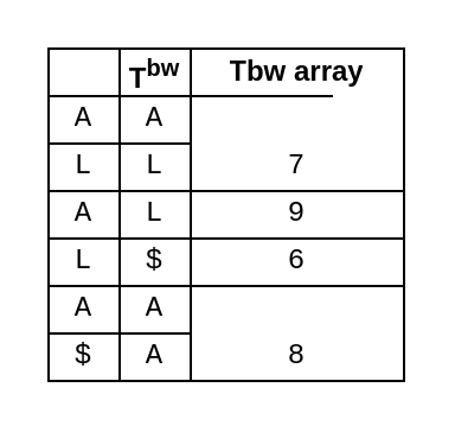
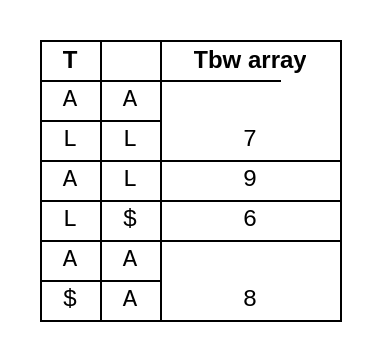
+ <mxCell id="4" value="T" style="shape=partialRectangle;html=1;whiteSpace=wrap;connectable=0;fillColor=none;top=0;left=0;bottom=0;right=0;overflow=hidden;fontStyle=1;direction=north;" vertex="1" parent="3"><mxGeometry width="30" height="20" as="geometry" /></mxCell>
- <mxCell id="5" value="T&lt;sup&gt;bw&lt;/sup&gt;" style="shape=partialRectangle;html=1;whiteSpace=wrap;connectable=0;fillColor=none;top=0;left=0;bottom=0;right=0;overflow=hidden;fontStyle=1;direction=north;" parent="3" vertex="1"><mxGeometry x="30" width="30" height="20" as="geometry" /></mxCell>
